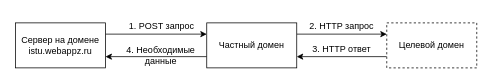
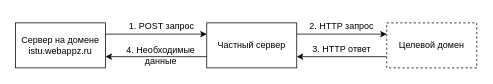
- <mxCell id="6" value="Частный домен" style="rounded=0;whiteSpace=wrap;html=1;" vertex="1" parent="1"><mxGeometry x="275" y="30" width="120" height="60" as="geometry" /></mxCell>
+ <mxCell id="6" value="Частный сервер" style="rounded=0;whiteSpace=wrap;html=1;" vertex="1" parent="1"><mxGeometry x="275" y="30" width="120" height="60" as="geometry" /></mxCell>
